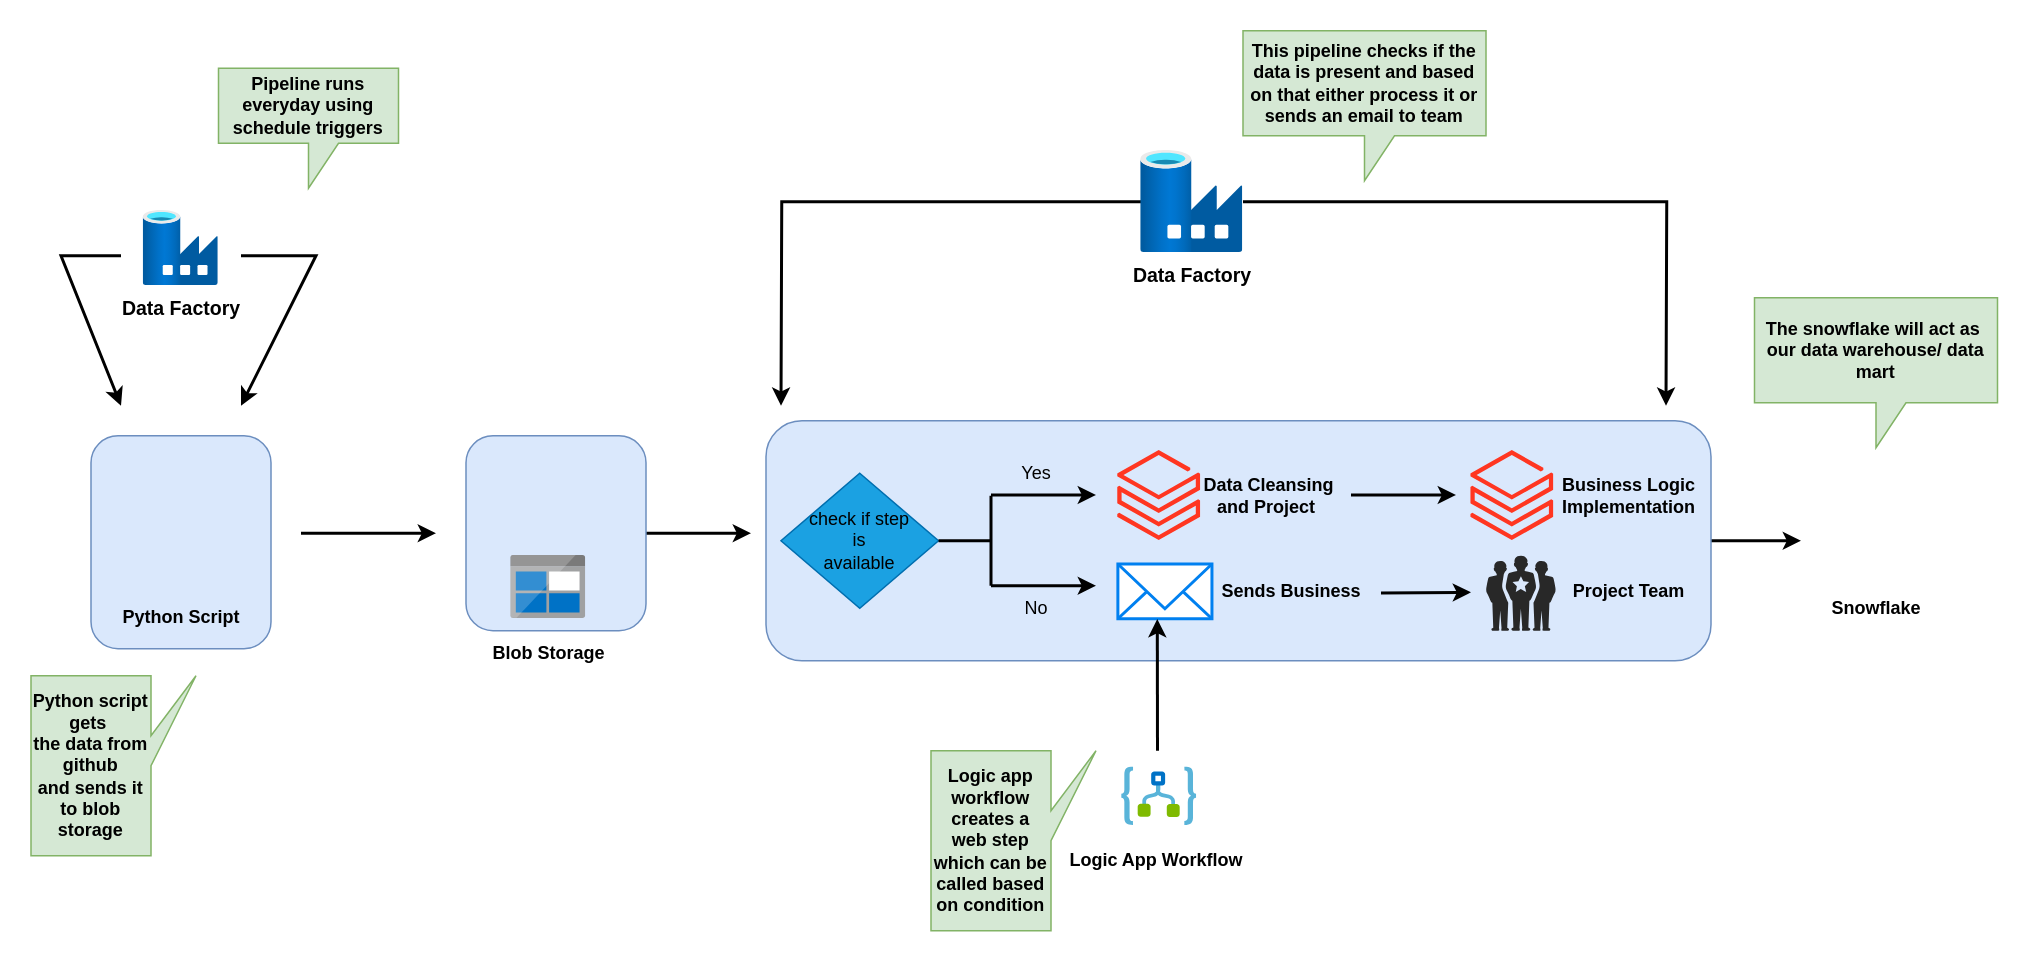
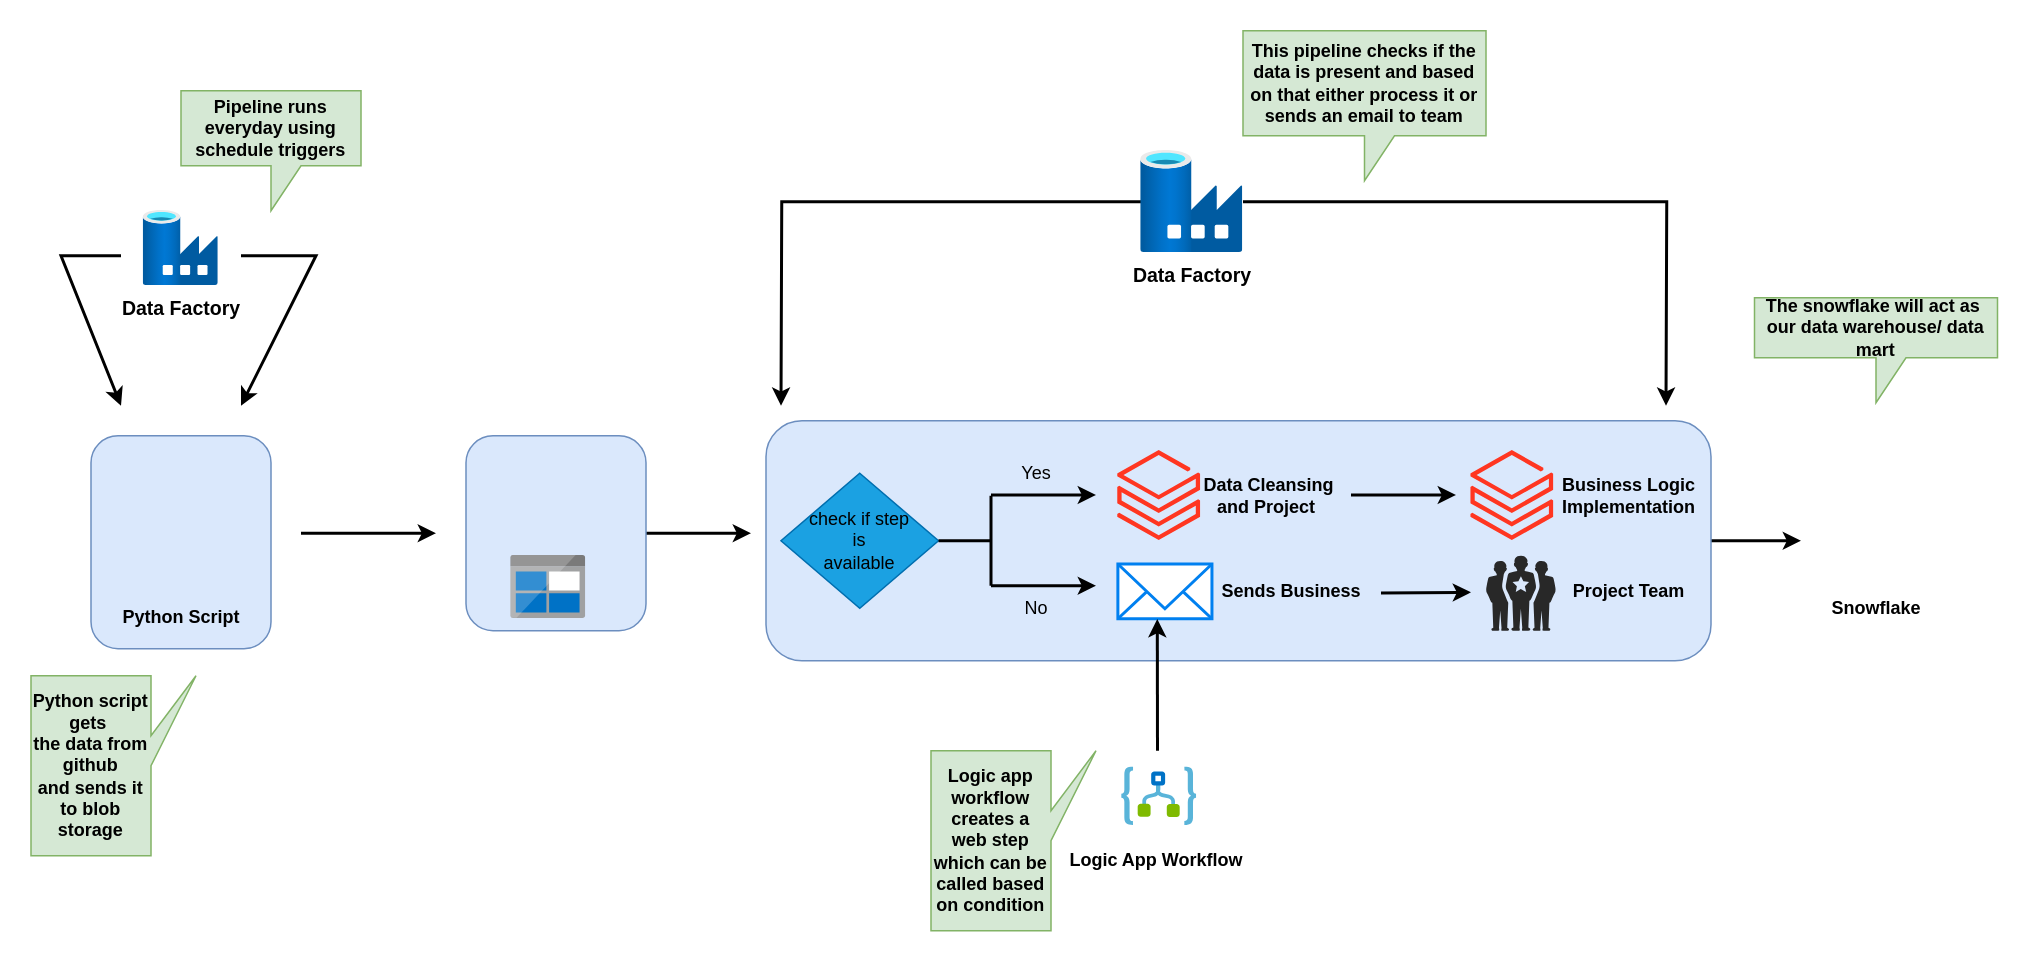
- <mxCell id="44" value="&lt;b&gt;Pipeline runs everyday using schedule triggers&lt;/b&gt;" style="shape=callout;whiteSpace=wrap;html=1;perimeter=calloutPerimeter;fillColor=#d5e8d4;strokeColor=#82b366;" vertex="1" parent="1"><mxGeometry x="145" y="45" width="120" height="80" as="geometry" /></mxCell>
+ <mxCell id="44" value="&lt;b&gt;Pipeline runs everyday using schedule triggers&lt;/b&gt;" style="shape=callout;whiteSpace=wrap;html=1;perimeter=calloutPerimeter;fillColor=#d5e8d4;strokeColor=#82b366;" vertex="1" parent="1"><mxGeometry x="120" y="60" width="120" height="80" as="geometry" /></mxCell>
- <mxCell id="47" value="&lt;b&gt;The snowflake will act as&amp;nbsp;&lt;br&gt;our data warehouse/ data mart&lt;/b&gt;" style="shape=callout;whiteSpace=wrap;html=1;perimeter=calloutPerimeter;fillColor=#d5e8d4;strokeColor=#82b366;" vertex="1" parent="1"><mxGeometry x="1169" y="198" width="162" height="100" as="geometry" /></mxCell>
+ <mxCell id="47" value="&lt;b&gt;The snowflake will act as&amp;nbsp;&lt;br&gt;our data warehouse/ data mart&lt;/b&gt;" style="shape=callout;whiteSpace=wrap;html=1;perimeter=calloutPerimeter;fillColor=#d5e8d4;strokeColor=#82b366;" vertex="1" parent="1"><mxGeometry x="1169" y="198" width="162" height="70" as="geometry" /></mxCell>
- <mxCell id="6" value="&lt;b&gt;Blob Storage&lt;/b&gt;" style="text;html=1;align=center;verticalAlign=middle;resizable=0;points=[];autosize=1;strokeColor=none;fillColor=none;" vertex="1" parent="1"><mxGeometry x="315" y="420" width="100" height="30" as="geometry" /></mxCell>
